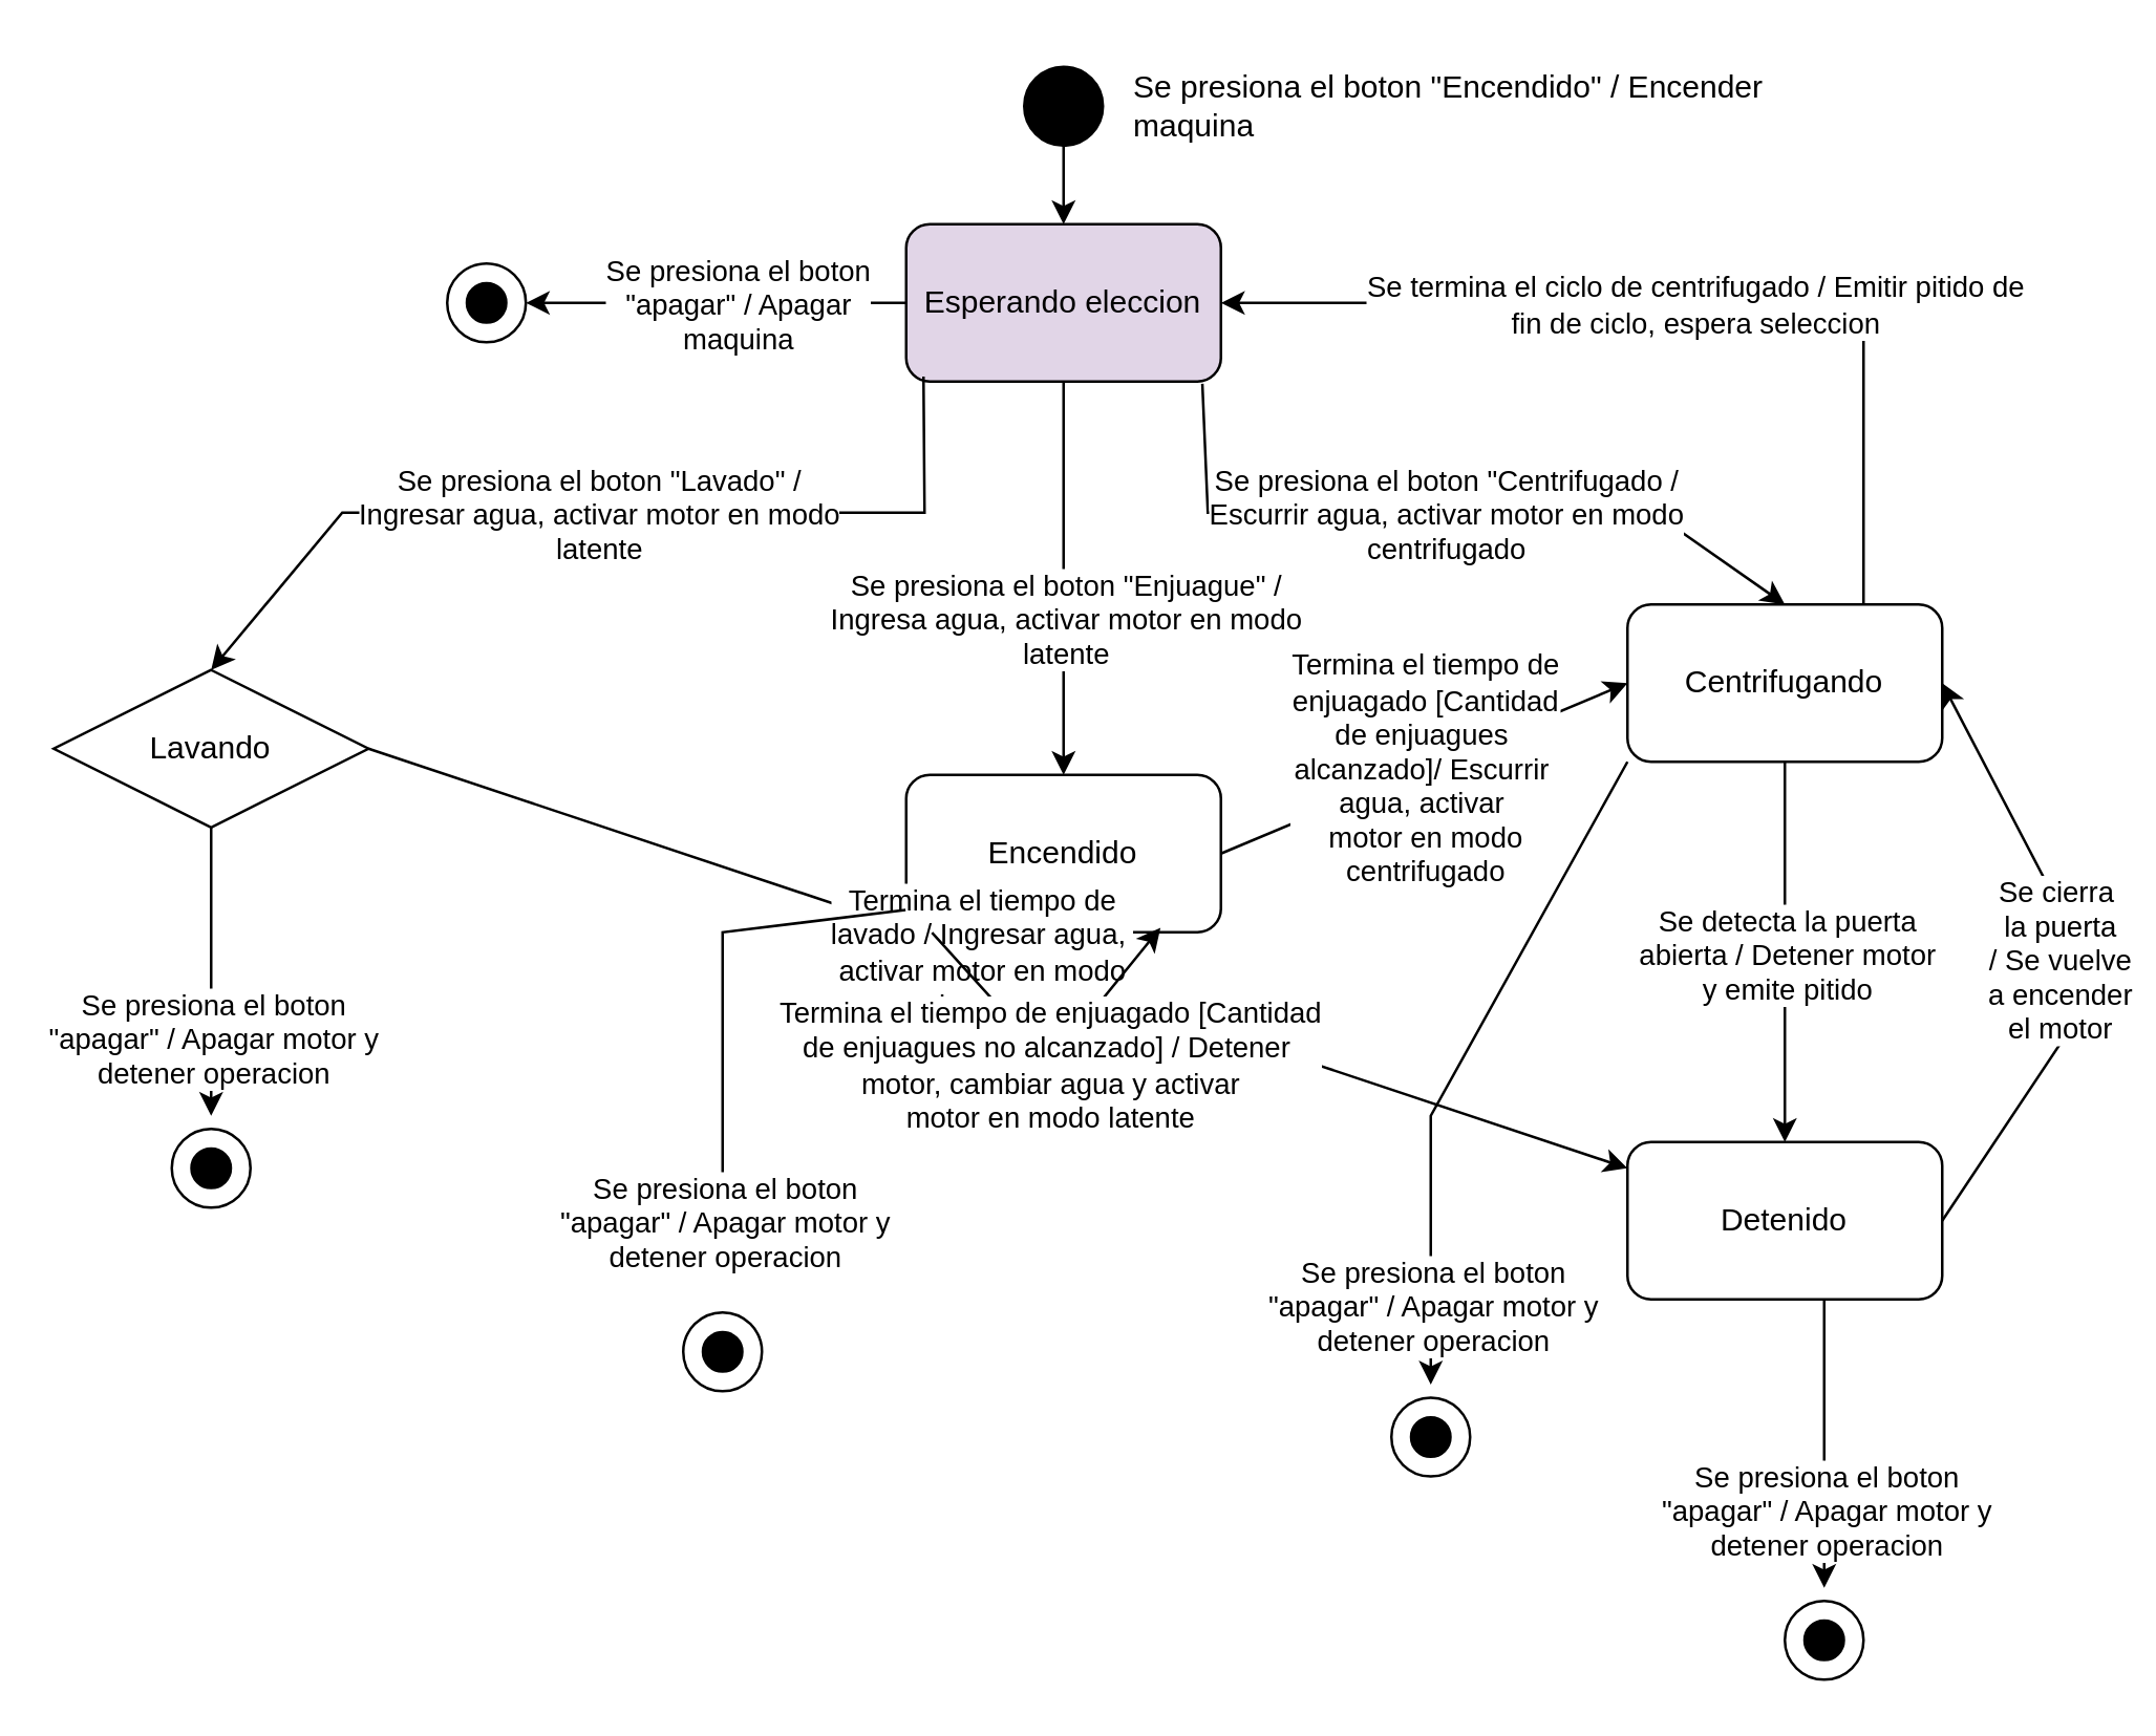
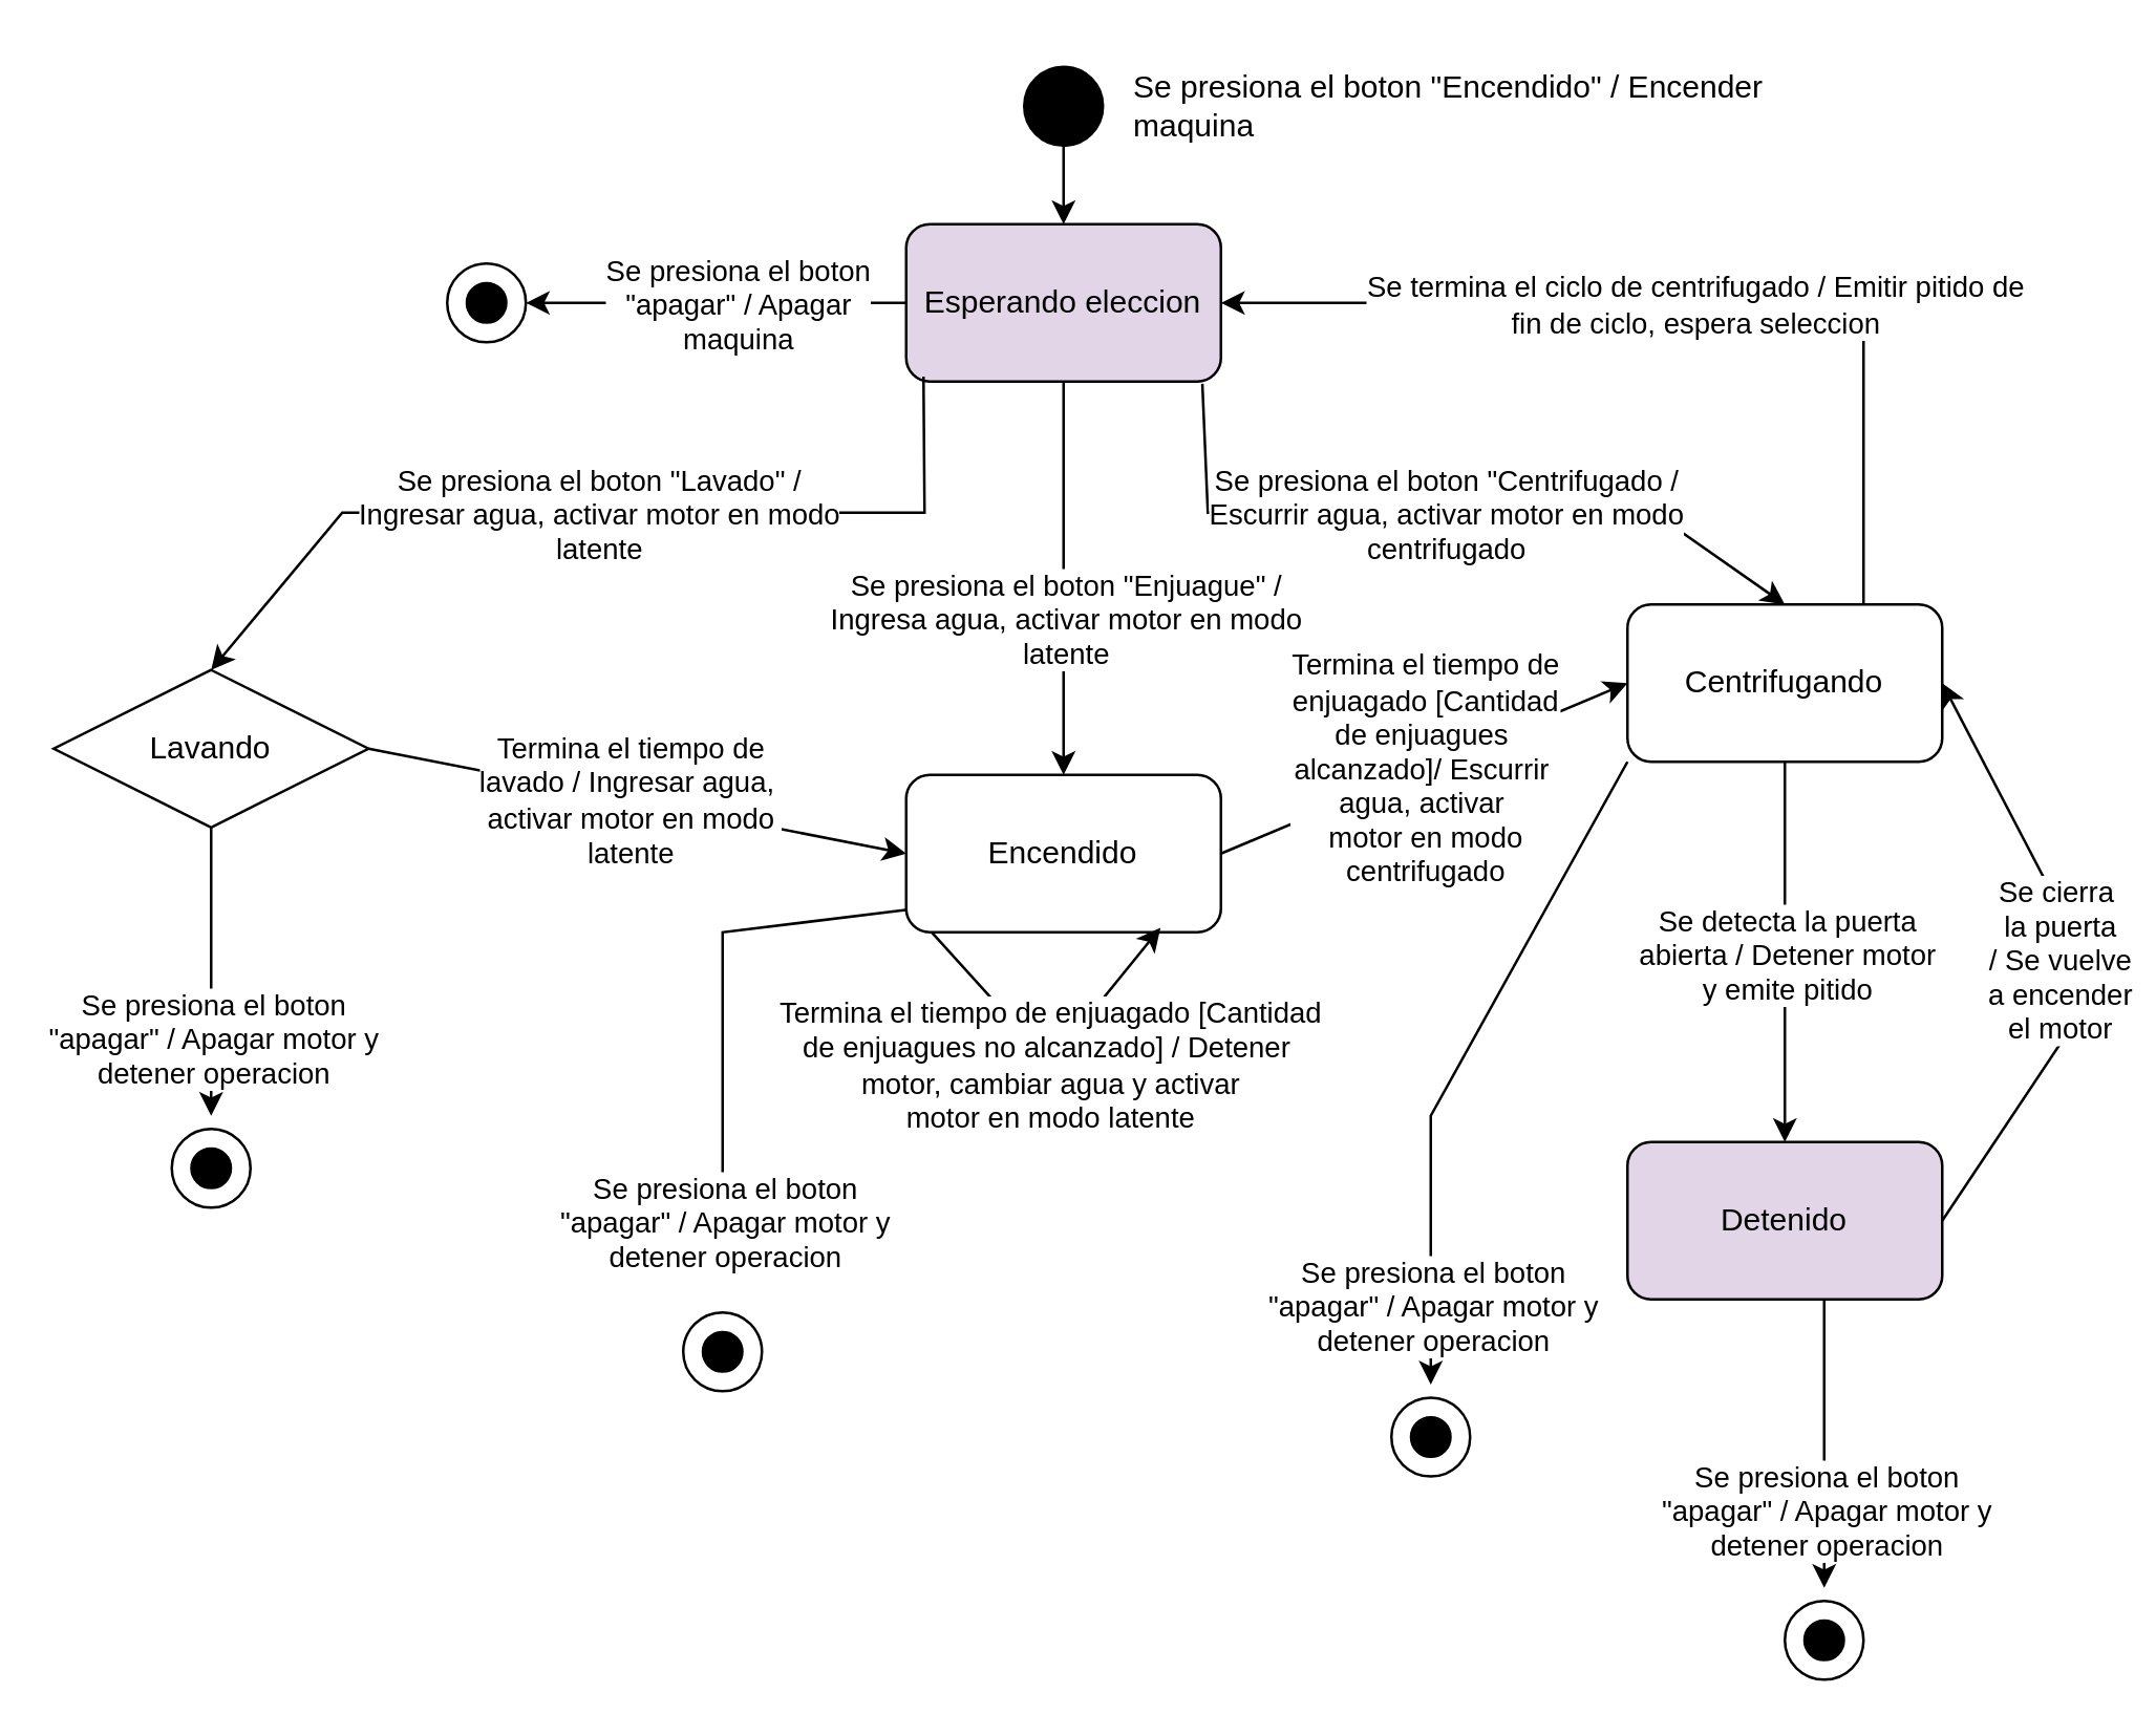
- <mxCell id="19" value="Termina el tiempo de&lt;div&gt;lavado / Ingresar agua,&amp;nbsp;&lt;/div&gt;&lt;div&gt;activar motor en modo&lt;/div&gt;&lt;div&gt;latente&lt;/div&gt;" style="endArrow=classic;html=1;rounded=0;exitX=1;exitY=0.5;exitDx=0;exitDy=0;" edge="1" parent="1" source="8" target="24"><mxGeometry x="-0.024" relative="1" as="geometry"><mxPoint x="380" y="275" as="sourcePoint" /><mxPoint x="480" y="275" as="targetPoint" /><mxPoint as="offset" /></mxGeometry></mxCell>
+ <mxCell id="19" value="Termina el tiempo de&lt;div&gt;lavado / Ingresar agua,&amp;nbsp;&lt;/div&gt;&lt;div&gt;activar motor en modo&lt;/div&gt;&lt;div&gt;latente&lt;/div&gt;" style="endArrow=classic;html=1;rounded=0;exitX=1;exitY=0.5;exitDx=0;exitDy=0;entryX=0;entryY=0.5;entryDx=0;entryDy=0;" edge="1" parent="1" source="8" target="12"><mxGeometry x="-0.024" relative="1" as="geometry"><mxPoint x="380" y="275" as="sourcePoint" /><mxPoint x="480" y="275" as="targetPoint" /><mxPoint as="offset" /></mxGeometry></mxCell>
- <mxCell id="24" value="Detenido" style="rounded=1;whiteSpace=wrap;html=1;" vertex="1" parent="1"><mxGeometry x="620" y="435" width="120" height="60" as="geometry" /></mxCell>
+ <mxCell id="24" value="Detenido" style="rounded=1;whiteSpace=wrap;html=1;fillColor=#e1d5e7;" vertex="1" parent="1"><mxGeometry x="620" y="435" width="120" height="60" as="geometry" /></mxCell>
